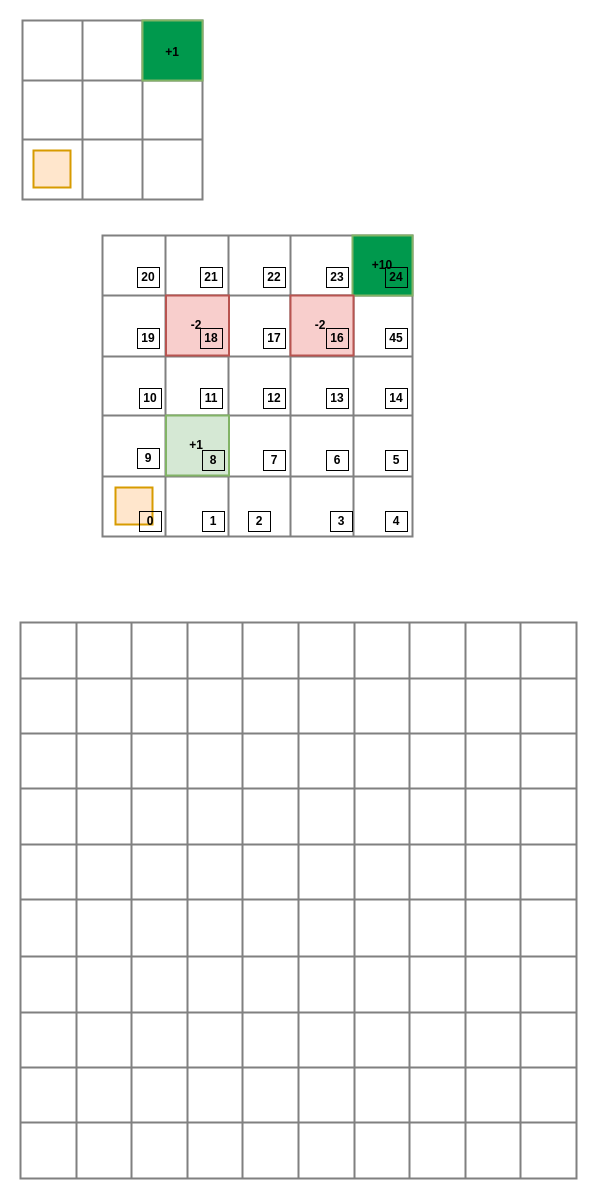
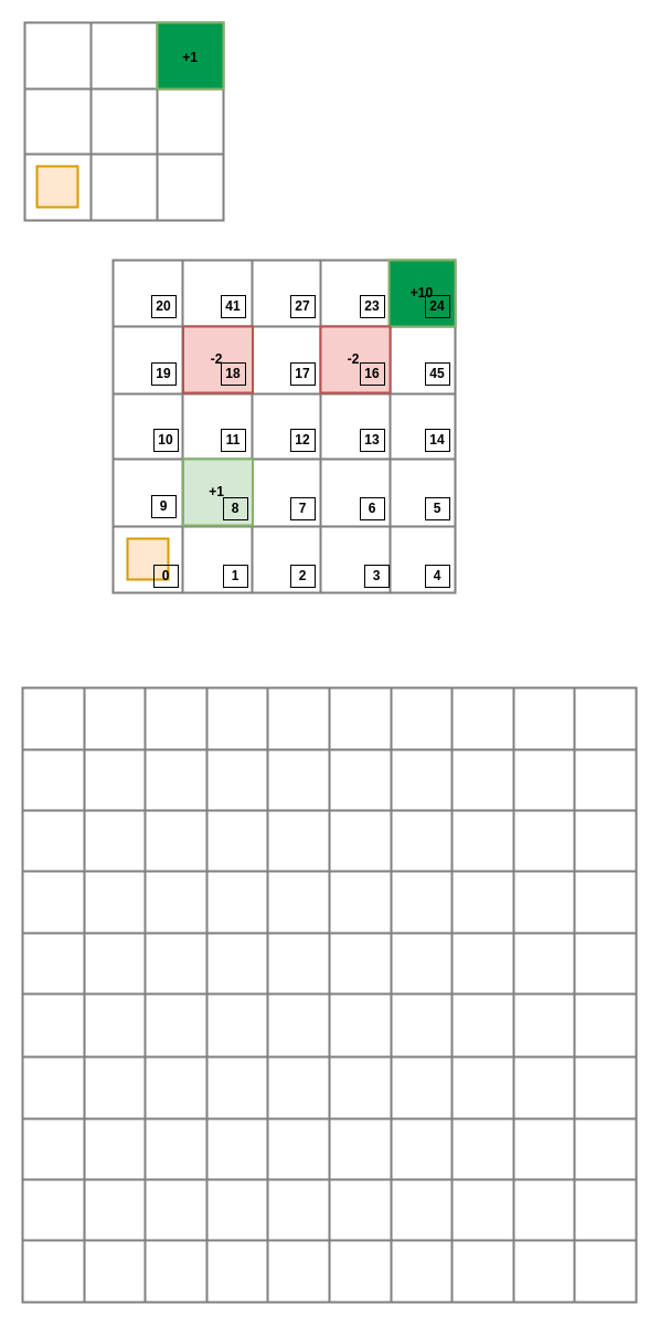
- <mxCell id="193" value="&lt;b&gt;21&lt;/b&gt;" style="text;html=1;strokeColor=default;fillColor=none;align=center;verticalAlign=middle;whiteSpace=wrap;rounded=0;" vertex="1" parent="1"><mxGeometry x="200" y="267" width="22" height="20" as="geometry" /></mxCell>
+ <mxCell id="193" value="&lt;b&gt;41&lt;/b&gt;" style="text;html=1;strokeColor=default;fillColor=none;align=center;verticalAlign=middle;whiteSpace=wrap;rounded=0;" vertex="1" parent="1"><mxGeometry x="200" y="267" width="22" height="20" as="geometry" /></mxCell>
- <mxCell id="189" value="&lt;b&gt;22&lt;/b&gt;" style="text;html=1;strokeColor=default;fillColor=none;align=center;verticalAlign=middle;whiteSpace=wrap;rounded=0;" vertex="1" parent="1"><mxGeometry x="263" y="267" width="22" height="20" as="geometry" /></mxCell>
+ <mxCell id="189" value="&lt;b&gt;27&lt;/b&gt;" style="text;html=1;strokeColor=default;fillColor=none;align=center;verticalAlign=middle;whiteSpace=wrap;rounded=0;" vertex="1" parent="1"><mxGeometry x="263" y="267" width="22" height="20" as="geometry" /></mxCell>
- <mxCell id="171" value="&lt;b&gt;2&lt;/b&gt;" style="text;html=1;strokeColor=default;fillColor=none;align=center;verticalAlign=middle;whiteSpace=wrap;rounded=0;" vertex="1" parent="1"><mxGeometry x="248" y="511" width="22" height="20" as="geometry" /></mxCell>
+ <mxCell id="171" value="&lt;b&gt;2&lt;/b&gt;" style="text;html=1;strokeColor=default;fillColor=none;align=center;verticalAlign=middle;whiteSpace=wrap;rounded=0;" vertex="1" parent="1"><mxGeometry x="263" y="511" width="22" height="20" as="geometry" /></mxCell>
